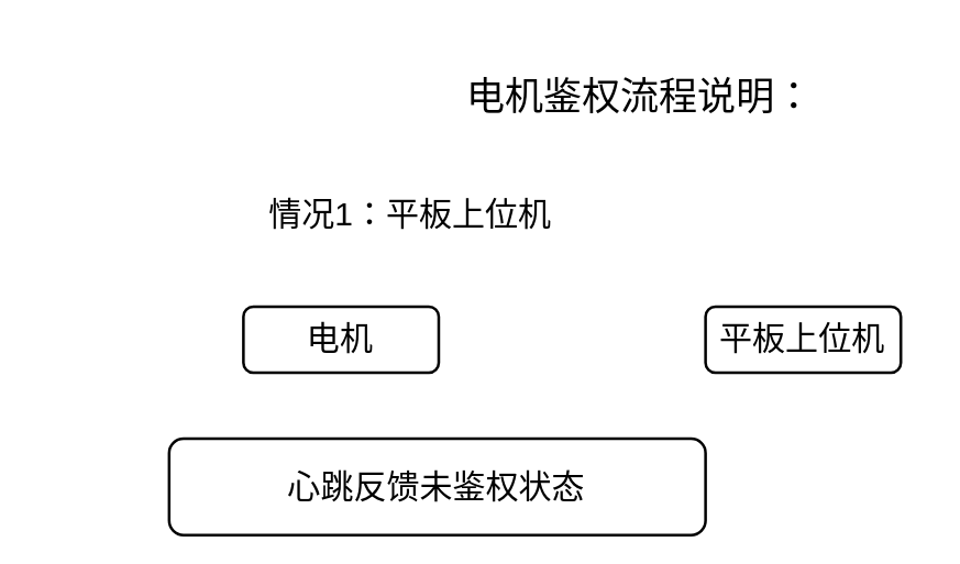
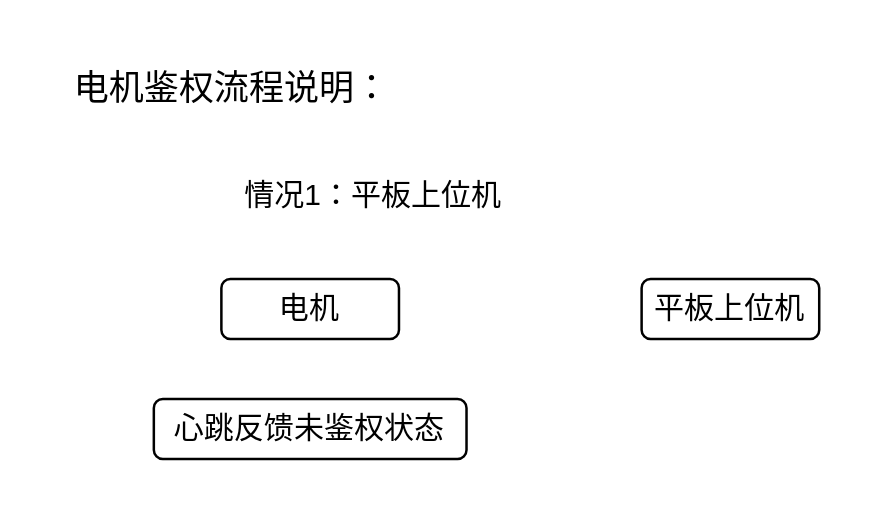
- <mxCell id="2" value="电机鉴权流程说明：" style="text;html=1;align=center;verticalAlign=middle;resizable=0;points=[];autosize=1;strokeColor=none;fillColor=none;strokeWidth=1;fontSize=14;" vertex="1" parent="1"><mxGeometry x="160" y="20" width="144" height="29" as="geometry" /></mxCell>
+ <mxCell id="2" value="电机鉴权流程说明：" style="text;html=1;align=center;verticalAlign=middle;resizable=0;points=[];autosize=1;strokeColor=none;fillColor=none;strokeWidth=1;fontSize=14;" vertex="1" parent="1"><mxGeometry x="20" y="20" width="144" height="29" as="geometry" /></mxCell>
- <mxCell id="5" value="心跳反馈未鉴权状态" style="rounded=1;whiteSpace=wrap;html=1;" vertex="1" parent="1"><mxGeometry x="61" y="159" width="195" height="35" as="geometry" /></mxCell>
+ <mxCell id="5" value="心跳反馈未鉴权状态" style="rounded=1;whiteSpace=wrap;html=1;" vertex="1" parent="1"><mxGeometry x="61" y="159" width="125" height="24" as="geometry" /></mxCell>
